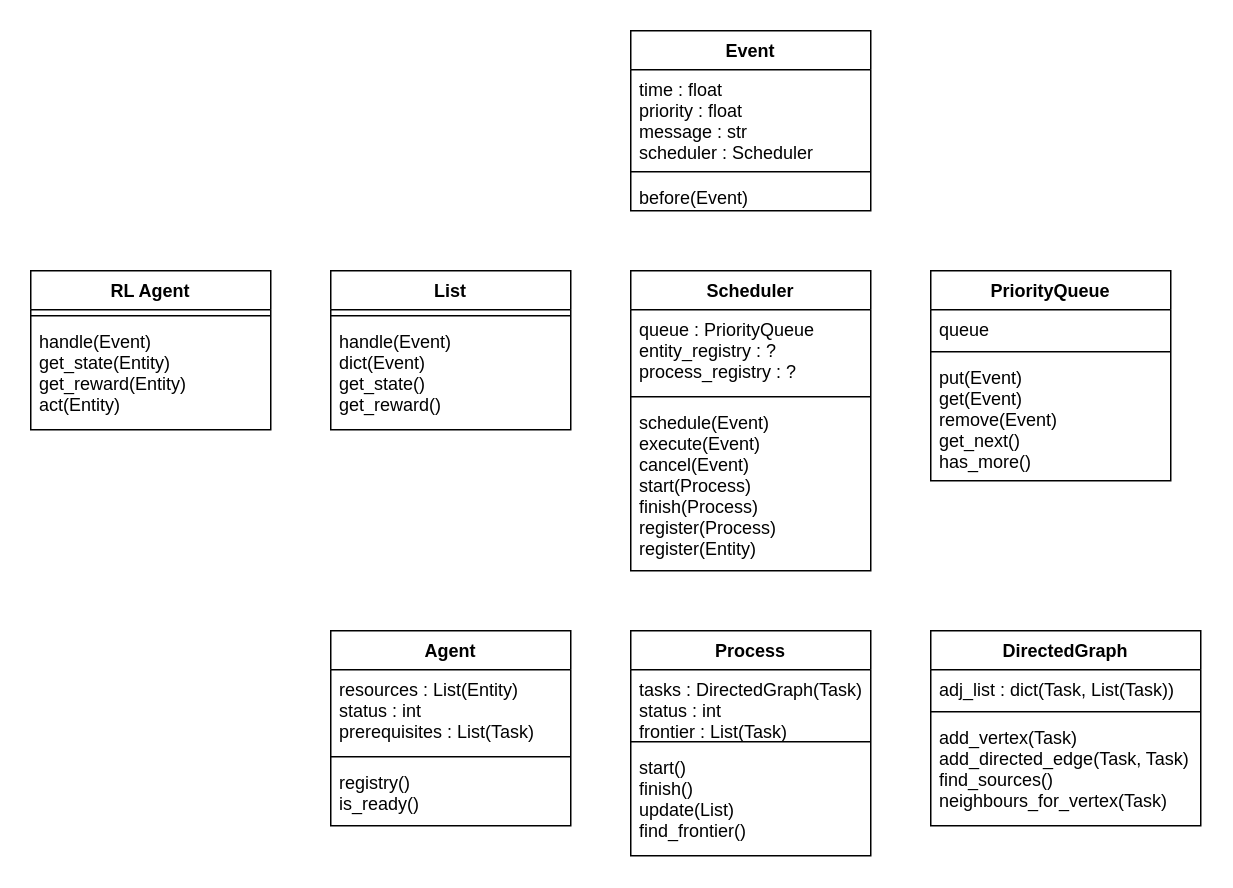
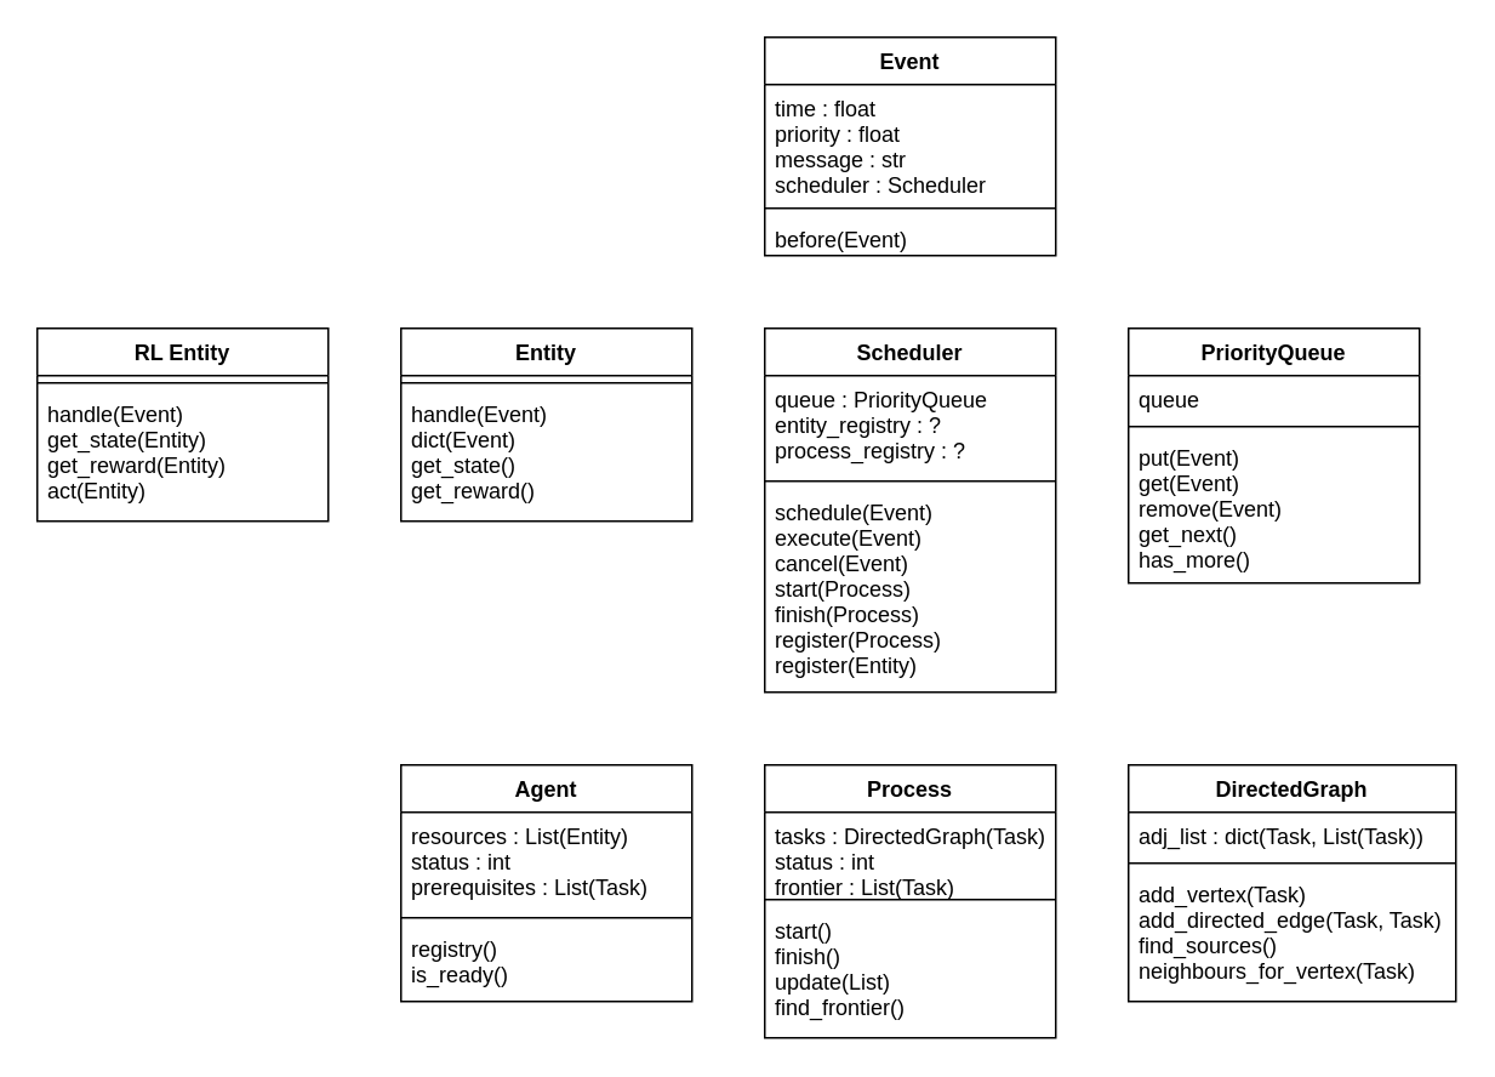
- <mxCell id="17" value="RL Agent" style="swimlane;fontStyle=1;align=center;verticalAlign=top;childLayout=stackLayout;horizontal=1;startSize=26;horizontalStack=0;resizeParent=1;resizeParentMax=0;resizeLast=0;collapsible=1;marginBottom=0;" vertex="1" parent="1"><mxGeometry x="20" y="180" width="160" height="106" as="geometry" /></mxCell>
+ <mxCell id="17" value="RL Entity" style="swimlane;fontStyle=1;align=center;verticalAlign=top;childLayout=stackLayout;horizontal=1;startSize=26;horizontalStack=0;resizeParent=1;resizeParentMax=0;resizeLast=0;collapsible=1;marginBottom=0;" vertex="1" parent="1"><mxGeometry x="20" y="180" width="160" height="106" as="geometry" /></mxCell>
- <mxCell id="14" value="List" style="swimlane;fontStyle=1;align=center;verticalAlign=top;childLayout=stackLayout;horizontal=1;startSize=26;horizontalStack=0;resizeParent=1;resizeParentMax=0;resizeLast=0;collapsible=1;marginBottom=0;" vertex="1" parent="1"><mxGeometry x="220" y="180" width="160" height="106" as="geometry" /></mxCell>
+ <mxCell id="14" value="Entity" style="swimlane;fontStyle=1;align=center;verticalAlign=top;childLayout=stackLayout;horizontal=1;startSize=26;horizontalStack=0;resizeParent=1;resizeParentMax=0;resizeLast=0;collapsible=1;marginBottom=0;" vertex="1" parent="1"><mxGeometry x="220" y="180" width="160" height="106" as="geometry" /></mxCell>
